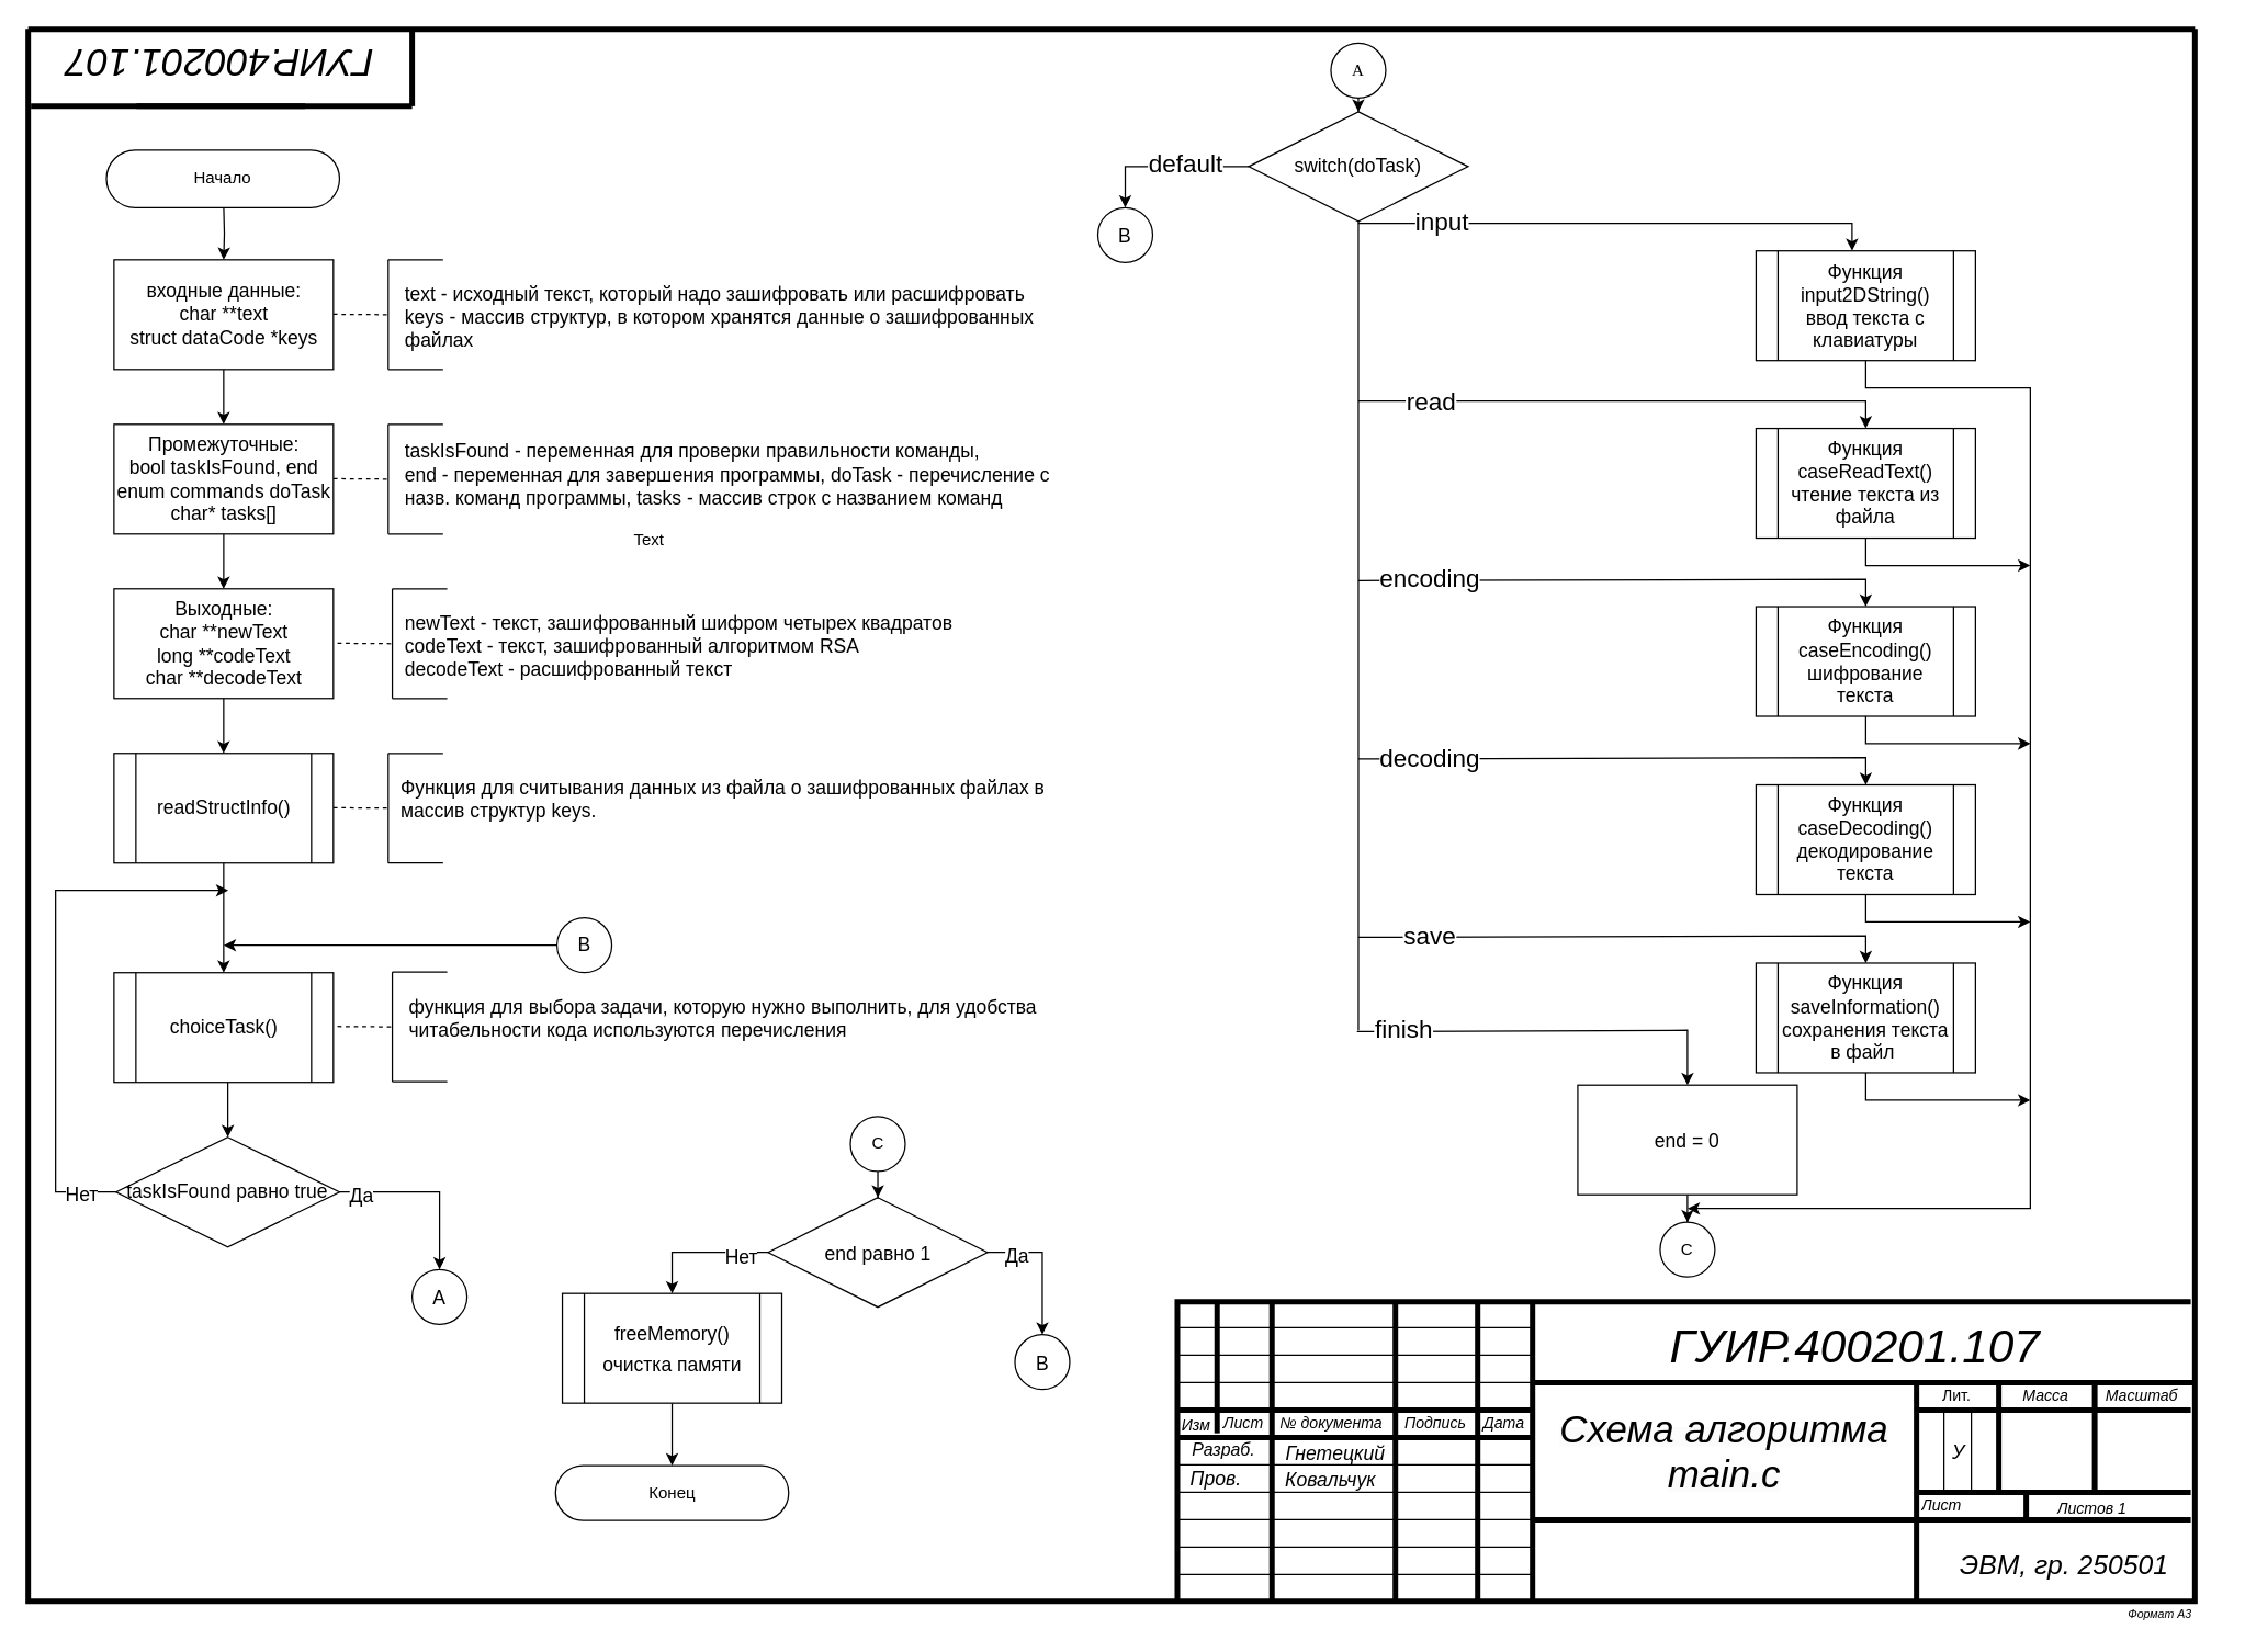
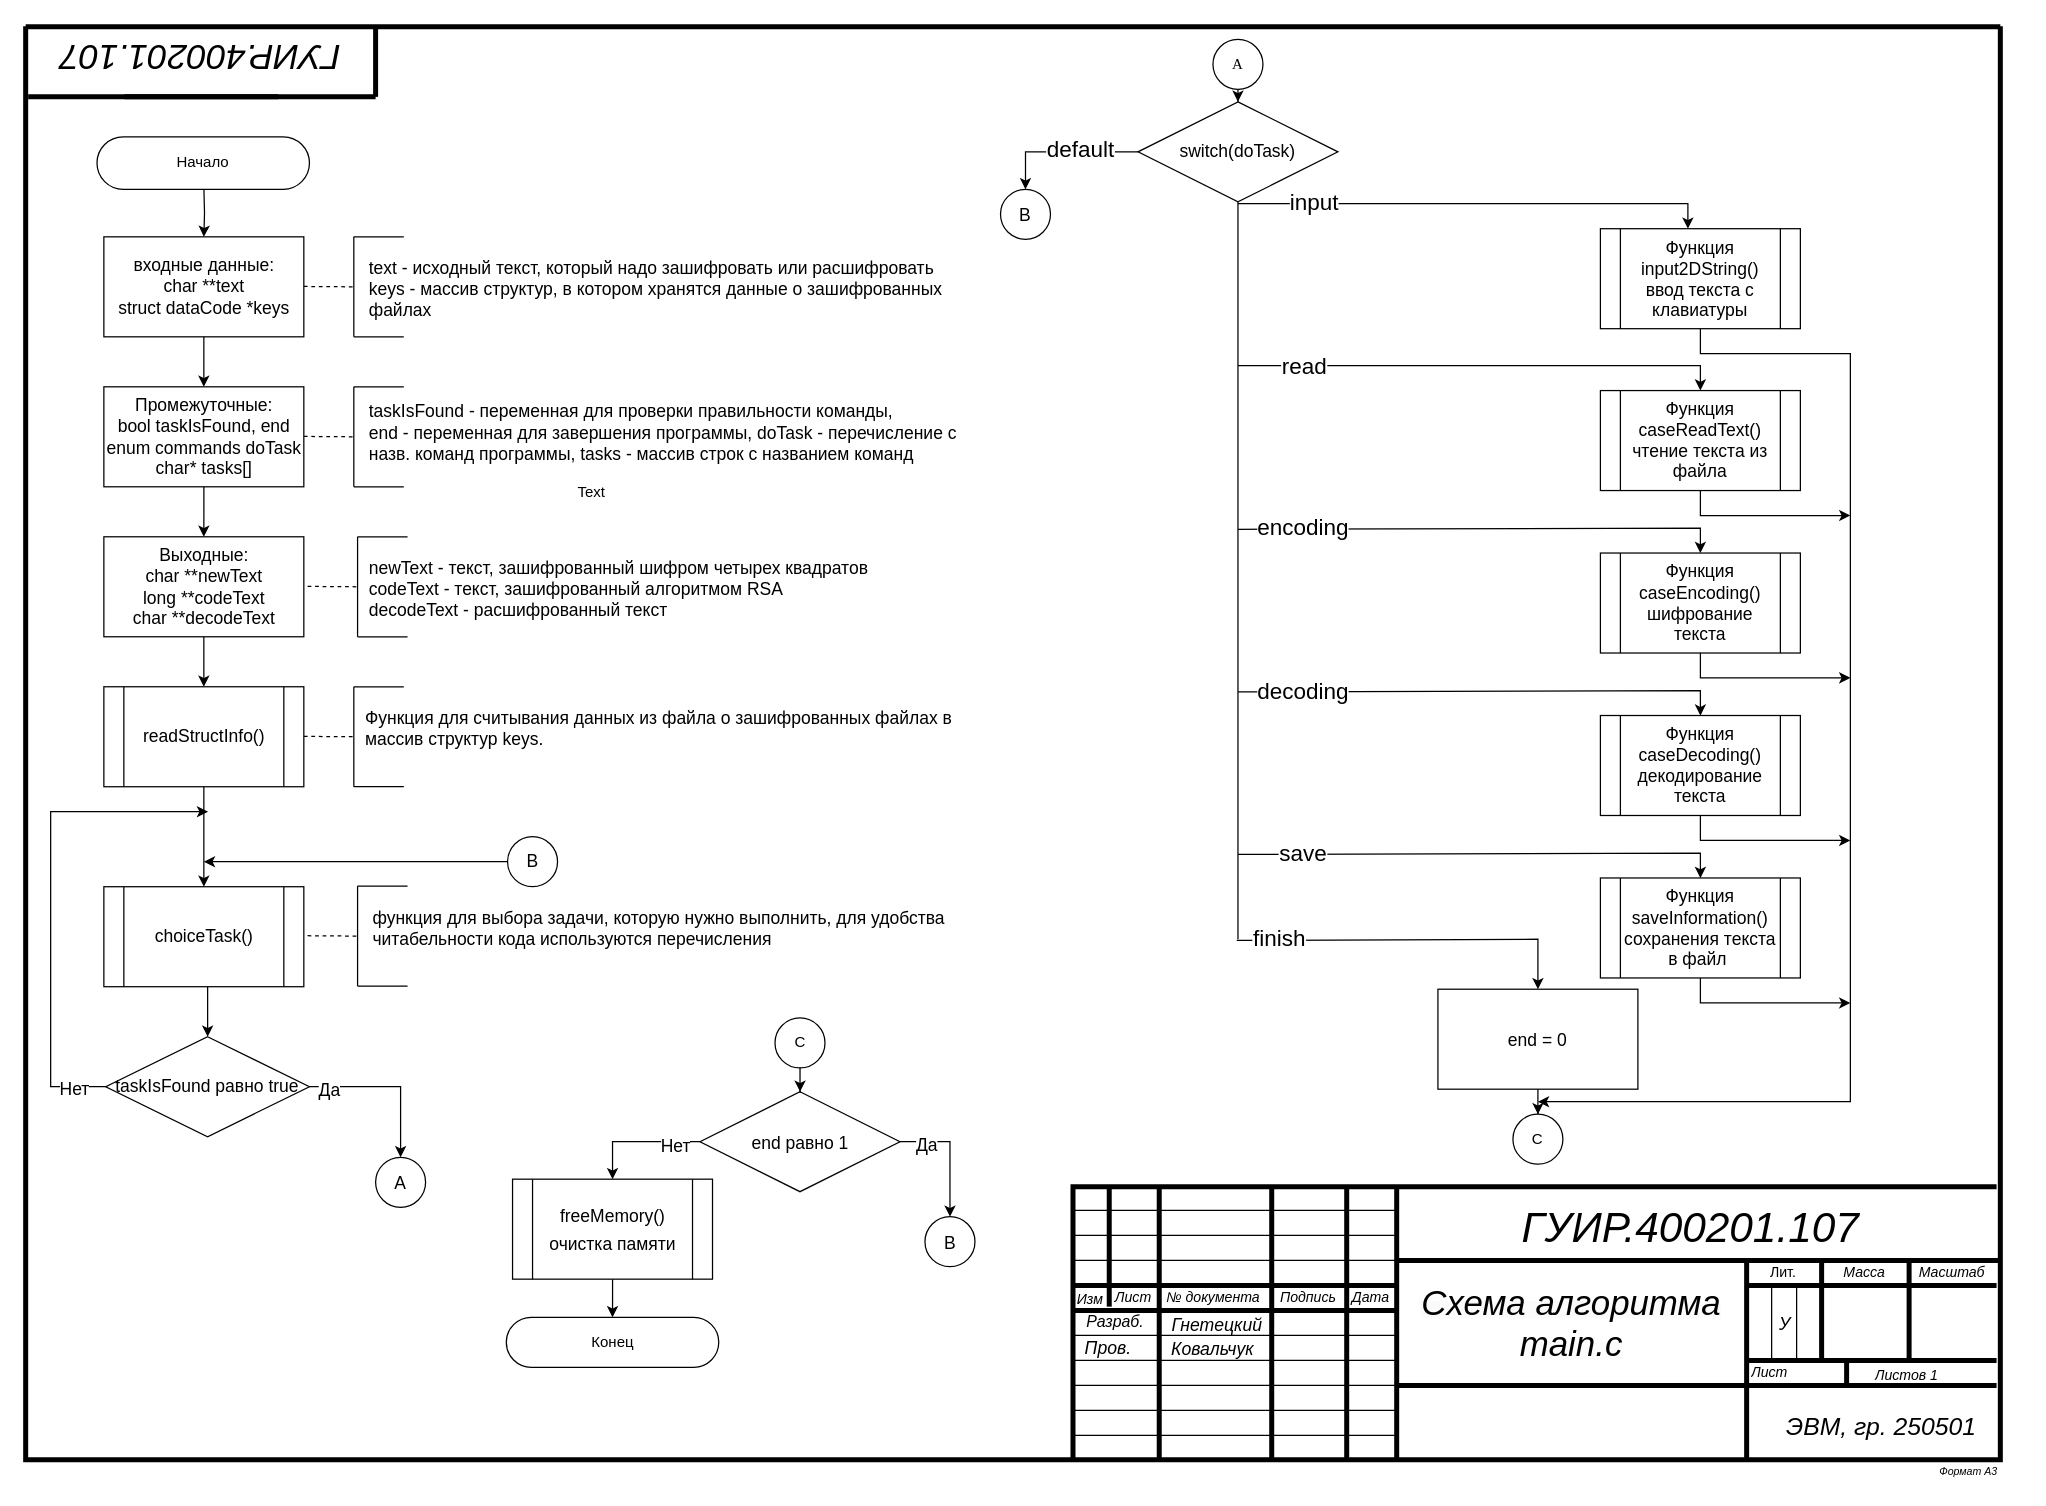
- <mxCell id="144" value="Конец" style="whiteSpace=wrap;html=1;rounded=1;arcSize=50;align=center;verticalAlign=middle;strokeWidth=1;autosize=1;spacing=4;treeFolding=1;treeMoving=1;newEdgeStyle={&quot;edgeStyle&quot;:&quot;entityRelationEdgeStyle&quot;,&quot;startArrow&quot;:&quot;none&quot;,&quot;endArrow&quot;:&quot;none&quot;,&quot;segment&quot;:10,&quot;curved&quot;:1,&quot;sourcePerimeterSpacing&quot;:0,&quot;targetPerimeterSpacing&quot;:0};" parent="1" vertex="1"><mxGeometry x="404.57" y="1068.5" width="170" height="40" as="geometry" /></mxCell>
+ <mxCell id="144" value="Конец" style="whiteSpace=wrap;html=1;rounded=1;arcSize=50;align=center;verticalAlign=middle;strokeWidth=1;autosize=1;spacing=4;treeFolding=1;treeMoving=1;newEdgeStyle={&quot;edgeStyle&quot;:&quot;entityRelationEdgeStyle&quot;,&quot;startArrow&quot;:&quot;none&quot;,&quot;endArrow&quot;:&quot;none&quot;,&quot;segment&quot;:10,&quot;curved&quot;:1,&quot;sourcePerimeterSpacing&quot;:0,&quot;targetPerimeterSpacing&quot;:0};" parent="1" vertex="1"><mxGeometry x="404.57" y="1053.5" width="170" height="40" as="geometry" /></mxCell>
